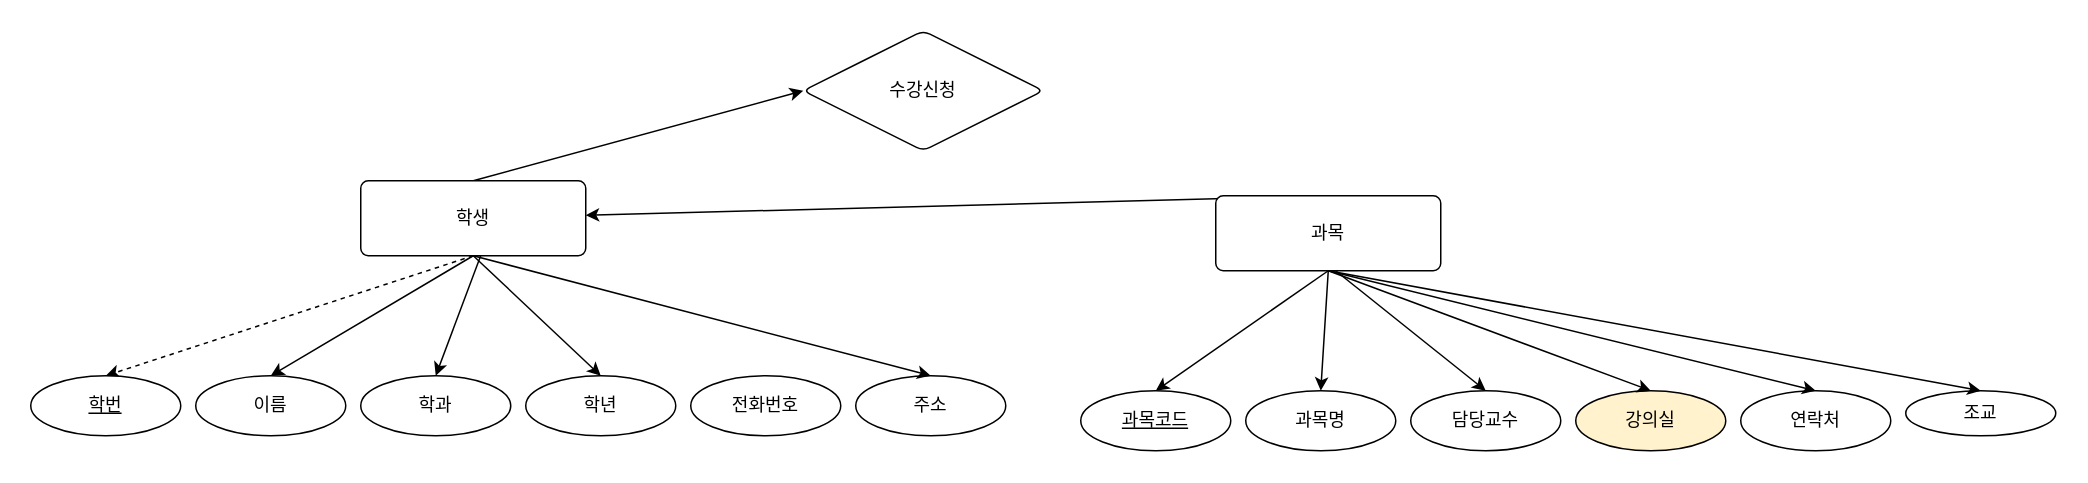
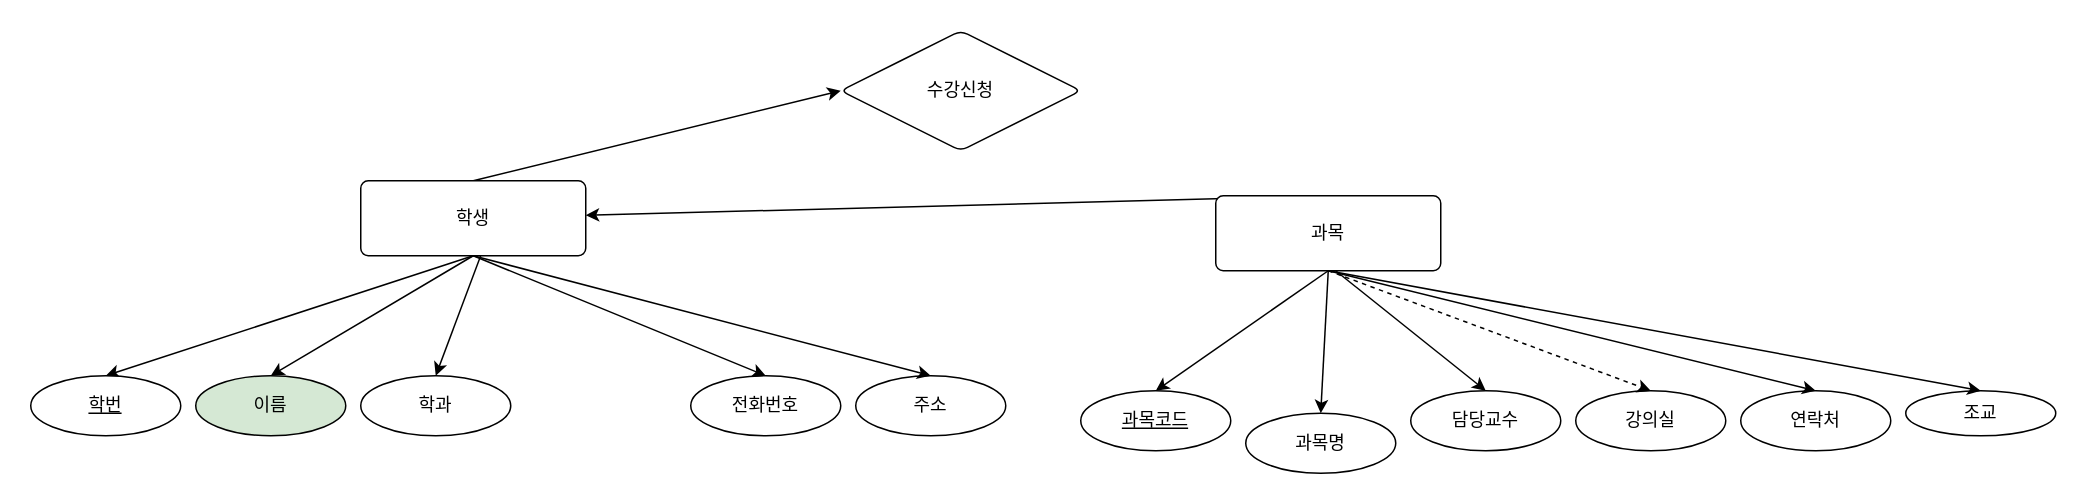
- <mxCell id="30" value="수강신청" style="rhombus;whiteSpace=wrap;html=1;rounded=1;arcSize=10;" vertex="1" parent="1"><mxGeometry x="535" y="20" width="160" height="80" as="geometry" /></mxCell>
+ <mxCell id="30" value="수강신청" style="rhombus;whiteSpace=wrap;html=1;rounded=1;arcSize=10;" vertex="1" parent="1"><mxGeometry x="560" y="20" width="160" height="80" as="geometry" /></mxCell>
- <mxCell id="13" style="rounded=0;orthogonalLoop=1;jettySize=auto;html=1;entryX=0.5;entryY=0;entryDx=0;entryDy=0;exitX=0.5;exitY=1;exitDx=0;exitDy=0;" edge="1" parent="1" source="4" target="8"><mxGeometry relative="1" as="geometry"><mxPoint x="170" y="170" as="sourcePoint" /><mxPoint x="300" y="260" as="targetPoint" /></mxGeometry></mxCell>
+ <mxCell id="14" style="rounded=0;orthogonalLoop=1;jettySize=auto;html=1;entryX=0.5;entryY=0;entryDx=0;entryDy=0;exitX=0.5;exitY=1;exitDx=0;exitDy=0;" edge="1" parent="1" source="4" target="9"><mxGeometry relative="1" as="geometry"><mxPoint x="165" y="170" as="sourcePoint" /><mxPoint x="410" y="260" as="targetPoint" /></mxGeometry></mxCell>
- <mxCell id="2" style="rounded=0;orthogonalLoop=1;jettySize=auto;html=1;entryX=0.5;entryY=0;entryDx=0;entryDy=0;exitX=0.5;exitY=1;exitDx=0;exitDy=0;dashed=1;" edge="1" parent="1" source="4" target="6"><mxGeometry relative="1" as="geometry" /></mxCell>
+ <mxCell id="2" style="rounded=0;orthogonalLoop=1;jettySize=auto;html=1;entryX=0.5;entryY=0;entryDx=0;entryDy=0;exitX=0.5;exitY=1;exitDx=0;exitDy=0;" edge="1" parent="1" source="4" target="6"><mxGeometry relative="1" as="geometry" /></mxCell>
- <mxCell id="27" style="rounded=0;orthogonalLoop=1;jettySize=auto;html=1;entryX=0.5;entryY=0;entryDx=0;entryDy=0;exitX=0.5;exitY=1;exitDx=0;exitDy=0;" edge="1" source="18" target="22" parent="1"><mxGeometry relative="1" as="geometry"><mxPoint x="870" y="180" as="sourcePoint" /><mxPoint x="1000" y="270" as="targetPoint" /></mxGeometry></mxCell>
+ <mxCell id="27" style="rounded=0;orthogonalLoop=1;jettySize=auto;html=1;entryX=0.5;entryY=0;entryDx=0;entryDy=0;exitX=0.5;exitY=1;exitDx=0;exitDy=0;dashed=1;" edge="1" source="18" target="22" parent="1"><mxGeometry relative="1" as="geometry"><mxPoint x="870" y="180" as="sourcePoint" /><mxPoint x="1000" y="270" as="targetPoint" /></mxGeometry></mxCell>
- <mxCell id="5" value="이름" style="ellipse;whiteSpace=wrap;html=1;align=center;" vertex="1" parent="1"><mxGeometry x="130" y="250" width="100" height="40" as="geometry" /></mxCell>
+ <mxCell id="5" value="이름" style="ellipse;whiteSpace=wrap;html=1;align=center;fillColor=#d5e8d4;" vertex="1" parent="1"><mxGeometry x="130" y="250" width="100" height="40" as="geometry" /></mxCell>
- <mxCell id="8" value="학년" style="ellipse;whiteSpace=wrap;html=1;align=center;" vertex="1" parent="1"><mxGeometry x="350" y="250" width="100" height="40" as="geometry" /></mxCell>
- <mxCell id="19" value="과목명" style="ellipse;whiteSpace=wrap;html=1;align=center;" vertex="1" parent="1"><mxGeometry x="830" y="260" width="100" height="40" as="geometry" /></mxCell>
+ <mxCell id="19" value="과목명" style="ellipse;whiteSpace=wrap;html=1;align=center;" vertex="1" parent="1"><mxGeometry x="830" y="275" width="100" height="40" as="geometry" /></mxCell>
- <mxCell id="22" value="강의실" style="ellipse;whiteSpace=wrap;html=1;align=center;fillColor=#fff2cc;" vertex="1" parent="1"><mxGeometry x="1050" y="260" width="100" height="40" as="geometry" /></mxCell>
+ <mxCell id="22" value="강의실" style="ellipse;whiteSpace=wrap;html=1;align=center;" vertex="1" parent="1"><mxGeometry x="1050" y="260" width="100" height="40" as="geometry" /></mxCell>
